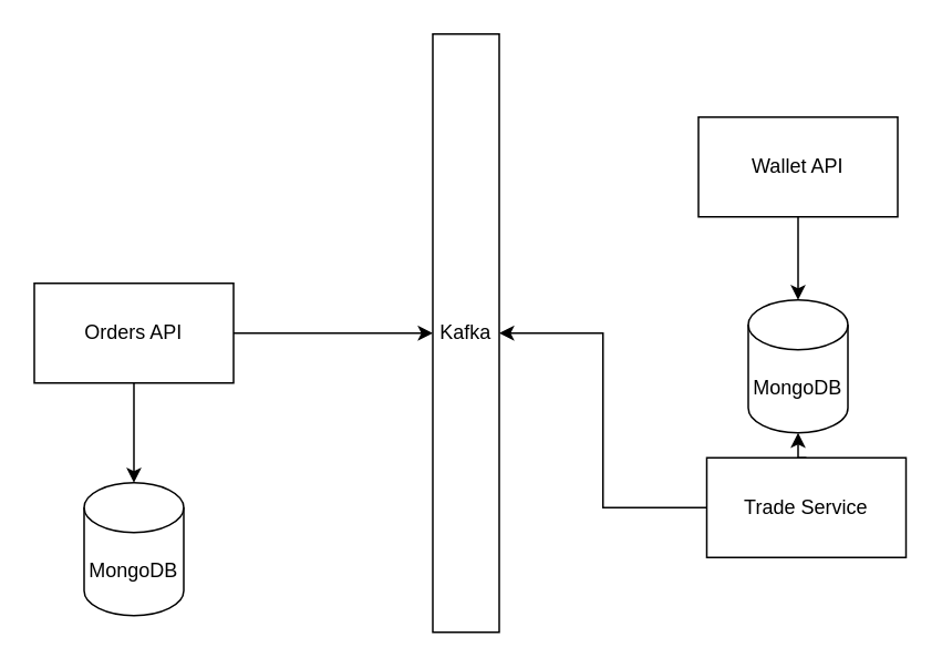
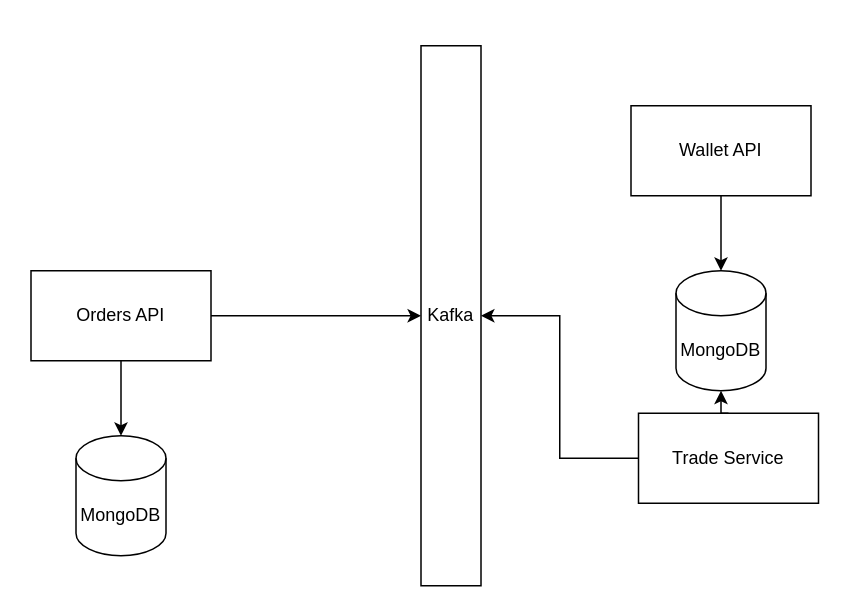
- <mxCell id="4" value="Orders API" style="rounded=0;whiteSpace=wrap;html=1;" parent="1" vertex="1"><mxGeometry x="20" y="170" width="120" height="60" as="geometry" /></mxCell>
+ <mxCell id="4" value="Orders API" style="rounded=0;whiteSpace=wrap;html=1;" parent="1" vertex="1"><mxGeometry x="20" y="180" width="120" height="60" as="geometry" /></mxCell>
- <mxCell id="6" value="Kafka" style="rounded=0;whiteSpace=wrap;html=1;" parent="1" vertex="1"><mxGeometry x="260" y="20" width="40" height="360" as="geometry" /></mxCell>
+ <mxCell id="6" value="Kafka" style="rounded=0;whiteSpace=wrap;html=1;" parent="1" vertex="1"><mxGeometry x="280" y="30" width="40" height="360" as="geometry" /></mxCell>
